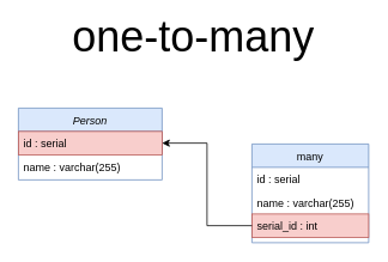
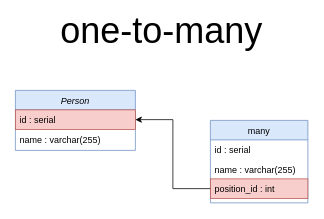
- <mxCell id="8" value="serial_id : int" style="text;align=left;verticalAlign=top;spacingLeft=4;spacingRight=4;overflow=hidden;rotatable=0;points=[[0,0.5],[1,0.5]];portConstraint=eastwest;rounded=0;shadow=0;html=0;fillColor=#f8cecc;strokeColor=#b85450;" parent="5" vertex="1"><mxGeometry y="78" width="130" height="26" as="geometry" /></mxCell>
+ <mxCell id="8" value="position_id : int" style="text;align=left;verticalAlign=top;spacingLeft=4;spacingRight=4;overflow=hidden;rotatable=0;points=[[0,0.5],[1,0.5]];portConstraint=eastwest;rounded=0;shadow=0;html=0;fillColor=#f8cecc;strokeColor=#b85450;" parent="5" vertex="1"><mxGeometry y="78" width="130" height="26" as="geometry" /></mxCell>
